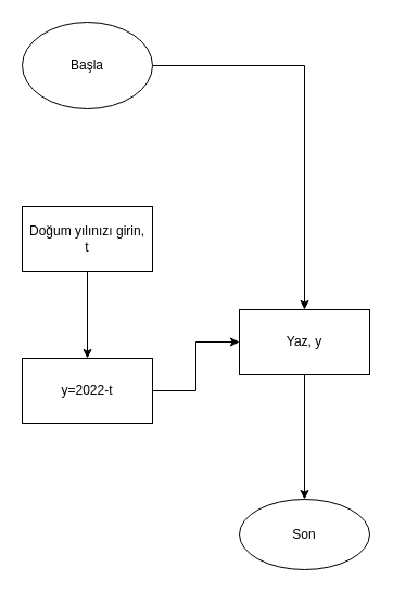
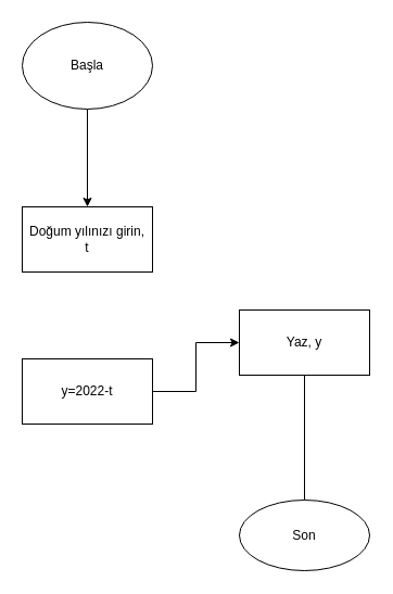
- <mxCell id="2" value="" style="edgeStyle=orthogonalEdgeStyle;rounded=0;orthogonalLoop=1;jettySize=auto;html=1;" edge="1" parent="1" source="3" target="9"><mxGeometry relative="1" as="geometry" /></mxCell>
+ <mxCell id="2" value="" style="edgeStyle=orthogonalEdgeStyle;rounded=0;orthogonalLoop=1;jettySize=auto;html=1;" edge="1" parent="1" source="3" target="5"><mxGeometry relative="1" as="geometry" /></mxCell>
- <mxCell id="4" value="" style="edgeStyle=orthogonalEdgeStyle;rounded=0;orthogonalLoop=1;jettySize=auto;html=1;" edge="1" parent="1" source="5" target="7"><mxGeometry relative="1" as="geometry" /></mxCell>
- <mxCell id="8" value="" style="edgeStyle=orthogonalEdgeStyle;rounded=0;orthogonalLoop=1;jettySize=auto;html=1;" edge="1" parent="1" source="9" target="10"><mxGeometry relative="1" as="geometry" /></mxCell>
+ <mxCell id="8" value="" style="edgeStyle=orthogonalEdgeStyle;rounded=0;orthogonalLoop=1;jettySize=auto;html=1;endArrow=none;" edge="1" parent="1" source="9" target="10"><mxGeometry relative="1" as="geometry" /></mxCell>
